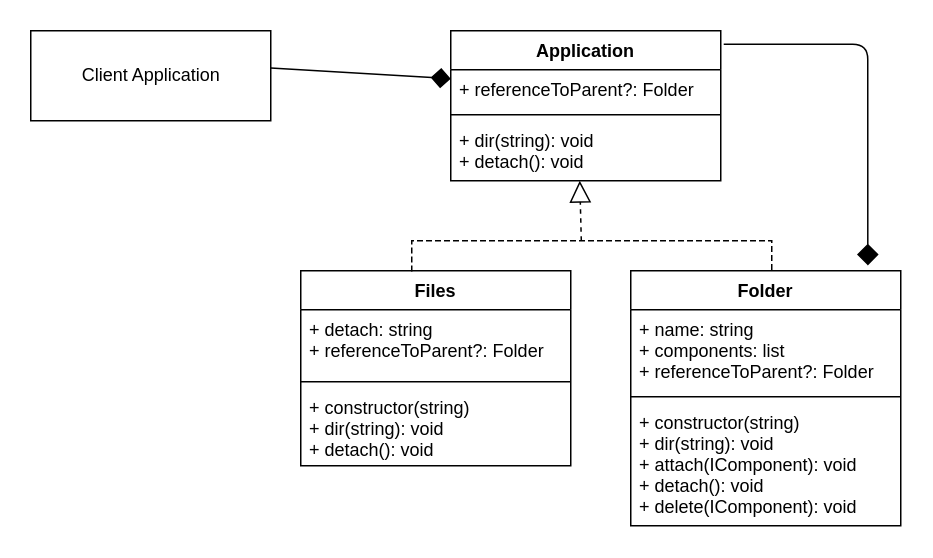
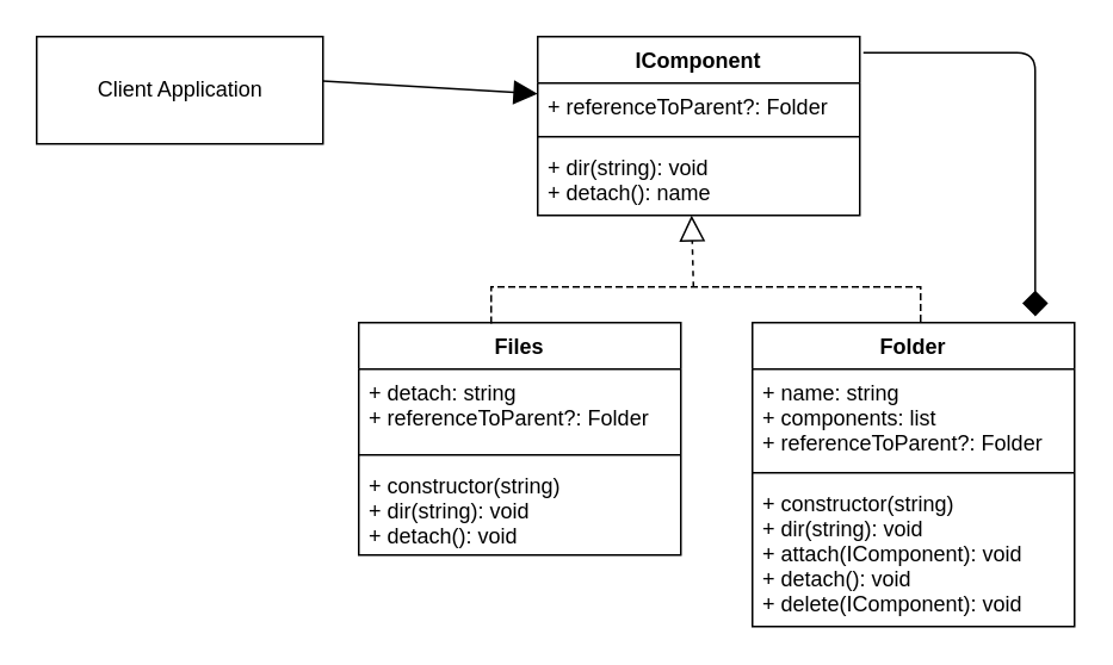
- <mxCell id="3" value="Application" style="swimlane;fontStyle=1;align=center;verticalAlign=top;childLayout=stackLayout;horizontal=1;startSize=26;horizontalStack=0;resizeParent=1;resizeParentMax=0;resizeLast=0;collapsible=1;marginBottom=0;" parent="1" vertex="1"><mxGeometry x="300" y="20" width="180" height="100" as="geometry" /></mxCell>
+ <mxCell id="3" value="IComponent" style="swimlane;fontStyle=1;align=center;verticalAlign=top;childLayout=stackLayout;horizontal=1;startSize=26;horizontalStack=0;resizeParent=1;resizeParentMax=0;resizeLast=0;collapsible=1;marginBottom=0;" parent="1" vertex="1"><mxGeometry x="300" y="20" width="180" height="100" as="geometry" /></mxCell>
- <mxCell id="18" value="" style="html=1;verticalAlign=bottom;startArrow=none;startFill=0;endArrow=diamond;startSize=6;endSize=11;exitX=1;exitY=0.413;exitDx=0;exitDy=0;exitPerimeter=0;entryX=0;entryY=0.231;entryDx=0;entryDy=0;entryPerimeter=0;endFill=1;" parent="1" source="2" target="4" edge="1"><mxGeometry width="80" relative="1" as="geometry"><mxPoint x="350" y="200" as="sourcePoint" /><mxPoint x="430" y="200" as="targetPoint" /></mxGeometry></mxCell>
+ <mxCell id="18" value="" style="html=1;verticalAlign=bottom;startArrow=none;startFill=0;endArrow=block;startSize=6;endSize=11;exitX=1;exitY=0.413;exitDx=0;exitDy=0;exitPerimeter=0;entryX=0;entryY=0.231;entryDx=0;entryDy=0;entryPerimeter=0;endFill=1;" parent="1" source="2" target="4" edge="1"><mxGeometry width="80" relative="1" as="geometry"><mxPoint x="350" y="200" as="sourcePoint" /><mxPoint x="430" y="200" as="targetPoint" /></mxGeometry></mxCell>
- <mxCell id="6" value="+ dir(string): void&#10;+ detach(): void" style="text;strokeColor=none;fillColor=none;align=left;verticalAlign=top;spacingLeft=4;spacingRight=4;overflow=hidden;rotatable=0;points=[[0,0.5],[1,0.5]];portConstraint=eastwest;" parent="3" vertex="1"><mxGeometry y="60" width="180" height="40" as="geometry" /></mxCell>
+ <mxCell id="6" value="+ dir(string): void&#10;+ detach(): name" style="text;strokeColor=none;fillColor=none;align=left;verticalAlign=top;spacingLeft=4;spacingRight=4;overflow=hidden;rotatable=0;points=[[0,0.5],[1,0.5]];portConstraint=eastwest;" parent="3" vertex="1"><mxGeometry y="60" width="180" height="40" as="geometry" /></mxCell>
